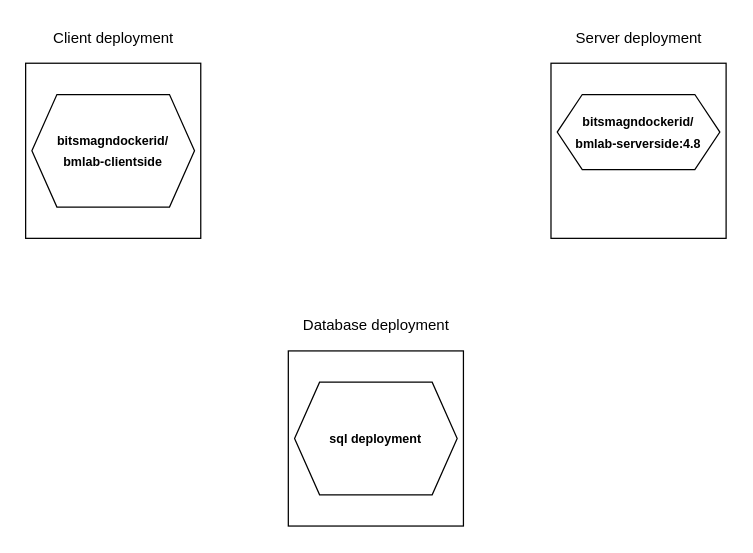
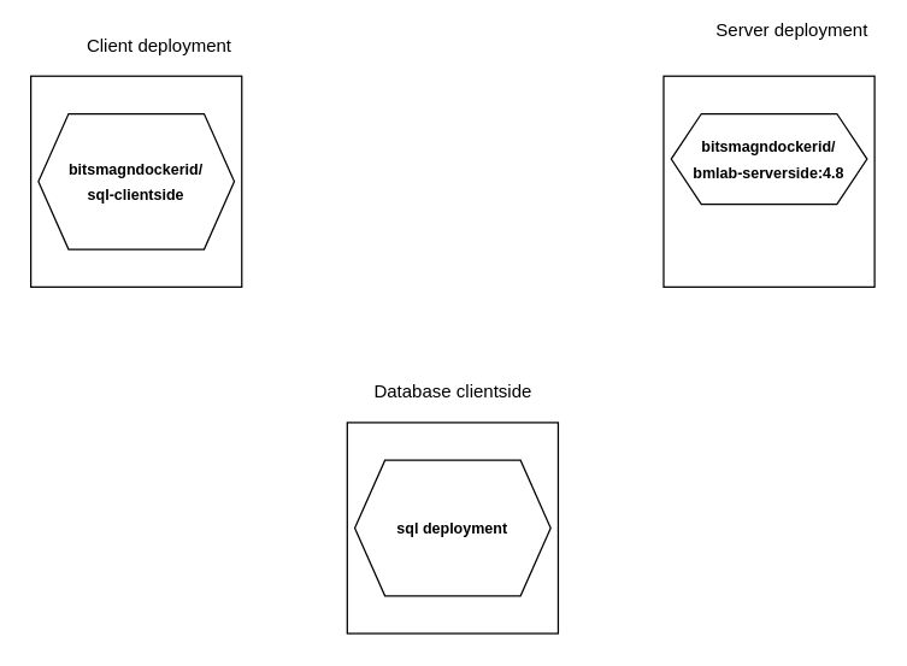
- <mxCell id="6" value="Client deployment" style="text;html=1;align=center;verticalAlign=middle;resizable=0;points=[];autosize=1;strokeColor=none;fillColor=none;" vertex="1" parent="1"><mxGeometry x="35" y="20" width="110" height="20" as="geometry" /></mxCell>
+ <mxCell id="6" value="Client deployment" style="text;html=1;align=center;verticalAlign=middle;resizable=0;points=[];autosize=1;strokeColor=none;fillColor=none;" vertex="1" parent="1"><mxGeometry x="50" y="20" width="110" height="20" as="geometry" /></mxCell>
- <mxCell id="3" value="Server deployment" style="text;html=1;align=center;verticalAlign=middle;resizable=0;points=[];autosize=1;strokeColor=none;fillColor=none;" vertex="1" parent="1"><mxGeometry x="450" y="20" width="120" height="20" as="geometry" /></mxCell>
+ <mxCell id="3" value="Server deployment" style="text;html=1;align=center;verticalAlign=middle;resizable=0;points=[];autosize=1;strokeColor=none;fillColor=none;" vertex="1" parent="1"><mxGeometry x="465" y="10" width="120" height="20" as="geometry" /></mxCell>
- <mxCell id="7" value="&lt;p style=&quot;line-height: 1.7 ; font-size: 10px&quot;&gt;&lt;b&gt;&lt;span&gt;bitsmagndockerid/&lt;/span&gt;&lt;br&gt;&lt;span&gt;bmlab-clientside&lt;/span&gt;&lt;/b&gt;&lt;/p&gt;" style="shape=hexagon;perimeter=hexagonPerimeter2;whiteSpace=wrap;html=1;fixedSize=1;" vertex="1" parent="1"><mxGeometry x="25" y="75" width="130" height="90" as="geometry" /></mxCell>
+ <mxCell id="7" value="&lt;p style=&quot;line-height: 1.7 ; font-size: 10px&quot;&gt;&lt;b&gt;&lt;span&gt;bitsmagndockerid/&lt;/span&gt;&lt;br&gt;&lt;span&gt;sql-clientside&lt;/span&gt;&lt;/b&gt;&lt;/p&gt;" style="shape=hexagon;perimeter=hexagonPerimeter2;whiteSpace=wrap;html=1;fixedSize=1;" vertex="1" parent="1"><mxGeometry x="25" y="75" width="130" height="90" as="geometry" /></mxCell>
- <mxCell id="9" value="Database deployment" style="text;html=1;align=center;verticalAlign=middle;resizable=0;points=[];autosize=1;strokeColor=none;fillColor=none;" vertex="1" parent="1"><mxGeometry x="235" y="250" width="130" height="20" as="geometry" /></mxCell>
+ <mxCell id="9" value="Database clientside" style="text;html=1;align=center;verticalAlign=middle;resizable=0;points=[];autosize=1;strokeColor=none;fillColor=none;" vertex="1" parent="1"><mxGeometry x="235" y="250" width="130" height="20" as="geometry" /></mxCell>
